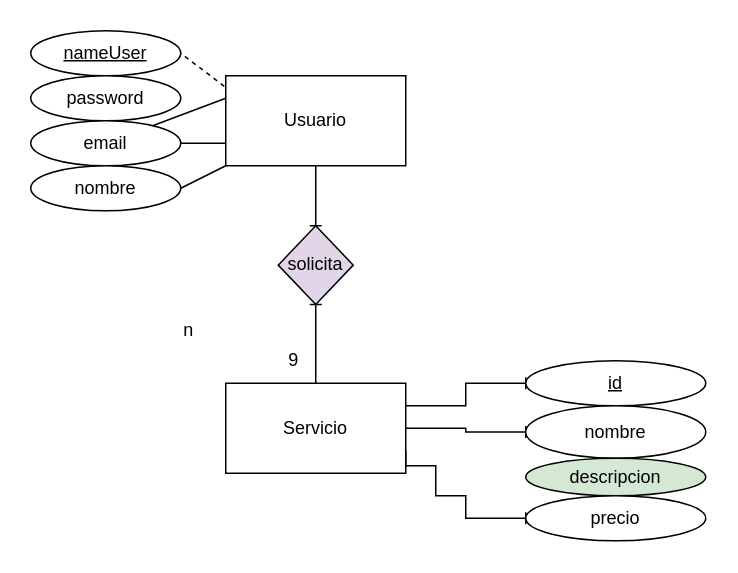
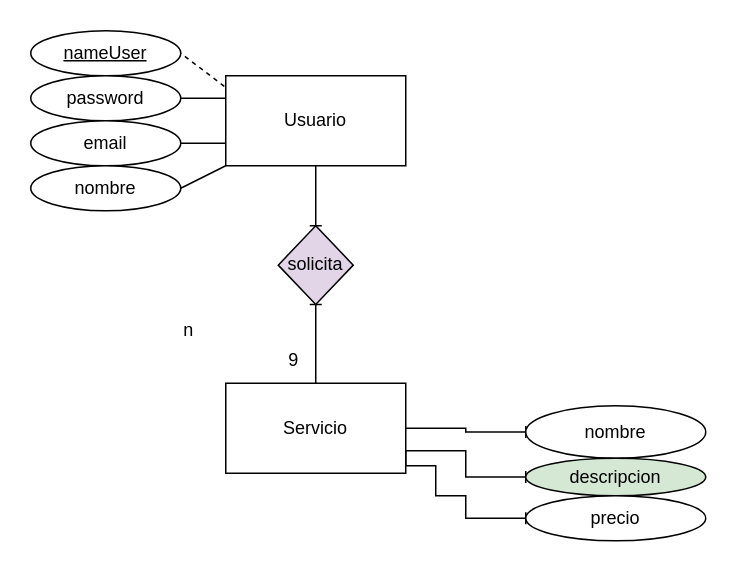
- <mxCell id="9" value="" style="endArrow=none;html=1;rounded=0;exitX=0;exitY=0.25;exitDx=0;exitDy=0;" parent="1" source="3" target="6" edge="1"><mxGeometry width="50" height="50" relative="1" as="geometry"><mxPoint x="159.04" y="67.02" as="sourcePoint" /><mxPoint x="130" y="45" as="targetPoint" /></mxGeometry></mxCell>
+ <mxCell id="9" value="" style="endArrow=none;html=1;rounded=0;exitX=0;exitY=0.25;exitDx=0;exitDy=0;entryX=1;entryY=0.5;entryDx=0;entryDy=0;" parent="1" source="3" target="5" edge="1"><mxGeometry width="50" height="50" relative="1" as="geometry"><mxPoint x="159.04" y="67.02" as="sourcePoint" /><mxPoint x="130" y="45" as="targetPoint" /></mxGeometry></mxCell>
- <mxCell id="18" value="&lt;u&gt;id&lt;/u&gt;" style="ellipse;whiteSpace=wrap;html=1;rounded=0;" vertex="1" parent="1"><mxGeometry x="350" y="240" width="120" height="30" as="geometry" /></mxCell>
- <mxCell id="12" value="" style="edgeStyle=orthogonalEdgeStyle;rounded=0;orthogonalLoop=1;jettySize=auto;html=1;endArrow=baseDash;endFill=0;exitX=1;exitY=0.25;exitDx=0;exitDy=0;" edge="1" parent="1" source="17" target="18"><mxGeometry relative="1" as="geometry"><mxPoint x="280" y="270" as="sourcePoint" /></mxGeometry></mxCell>
+ <mxCell id="14" value="" style="edgeStyle=orthogonalEdgeStyle;rounded=0;orthogonalLoop=1;jettySize=auto;html=1;endArrow=baseDash;endFill=0;exitX=1;exitY=0.75;exitDx=0;exitDy=0;" edge="1" parent="1" source="17" target="20"><mxGeometry relative="1" as="geometry" /></mxCell>
